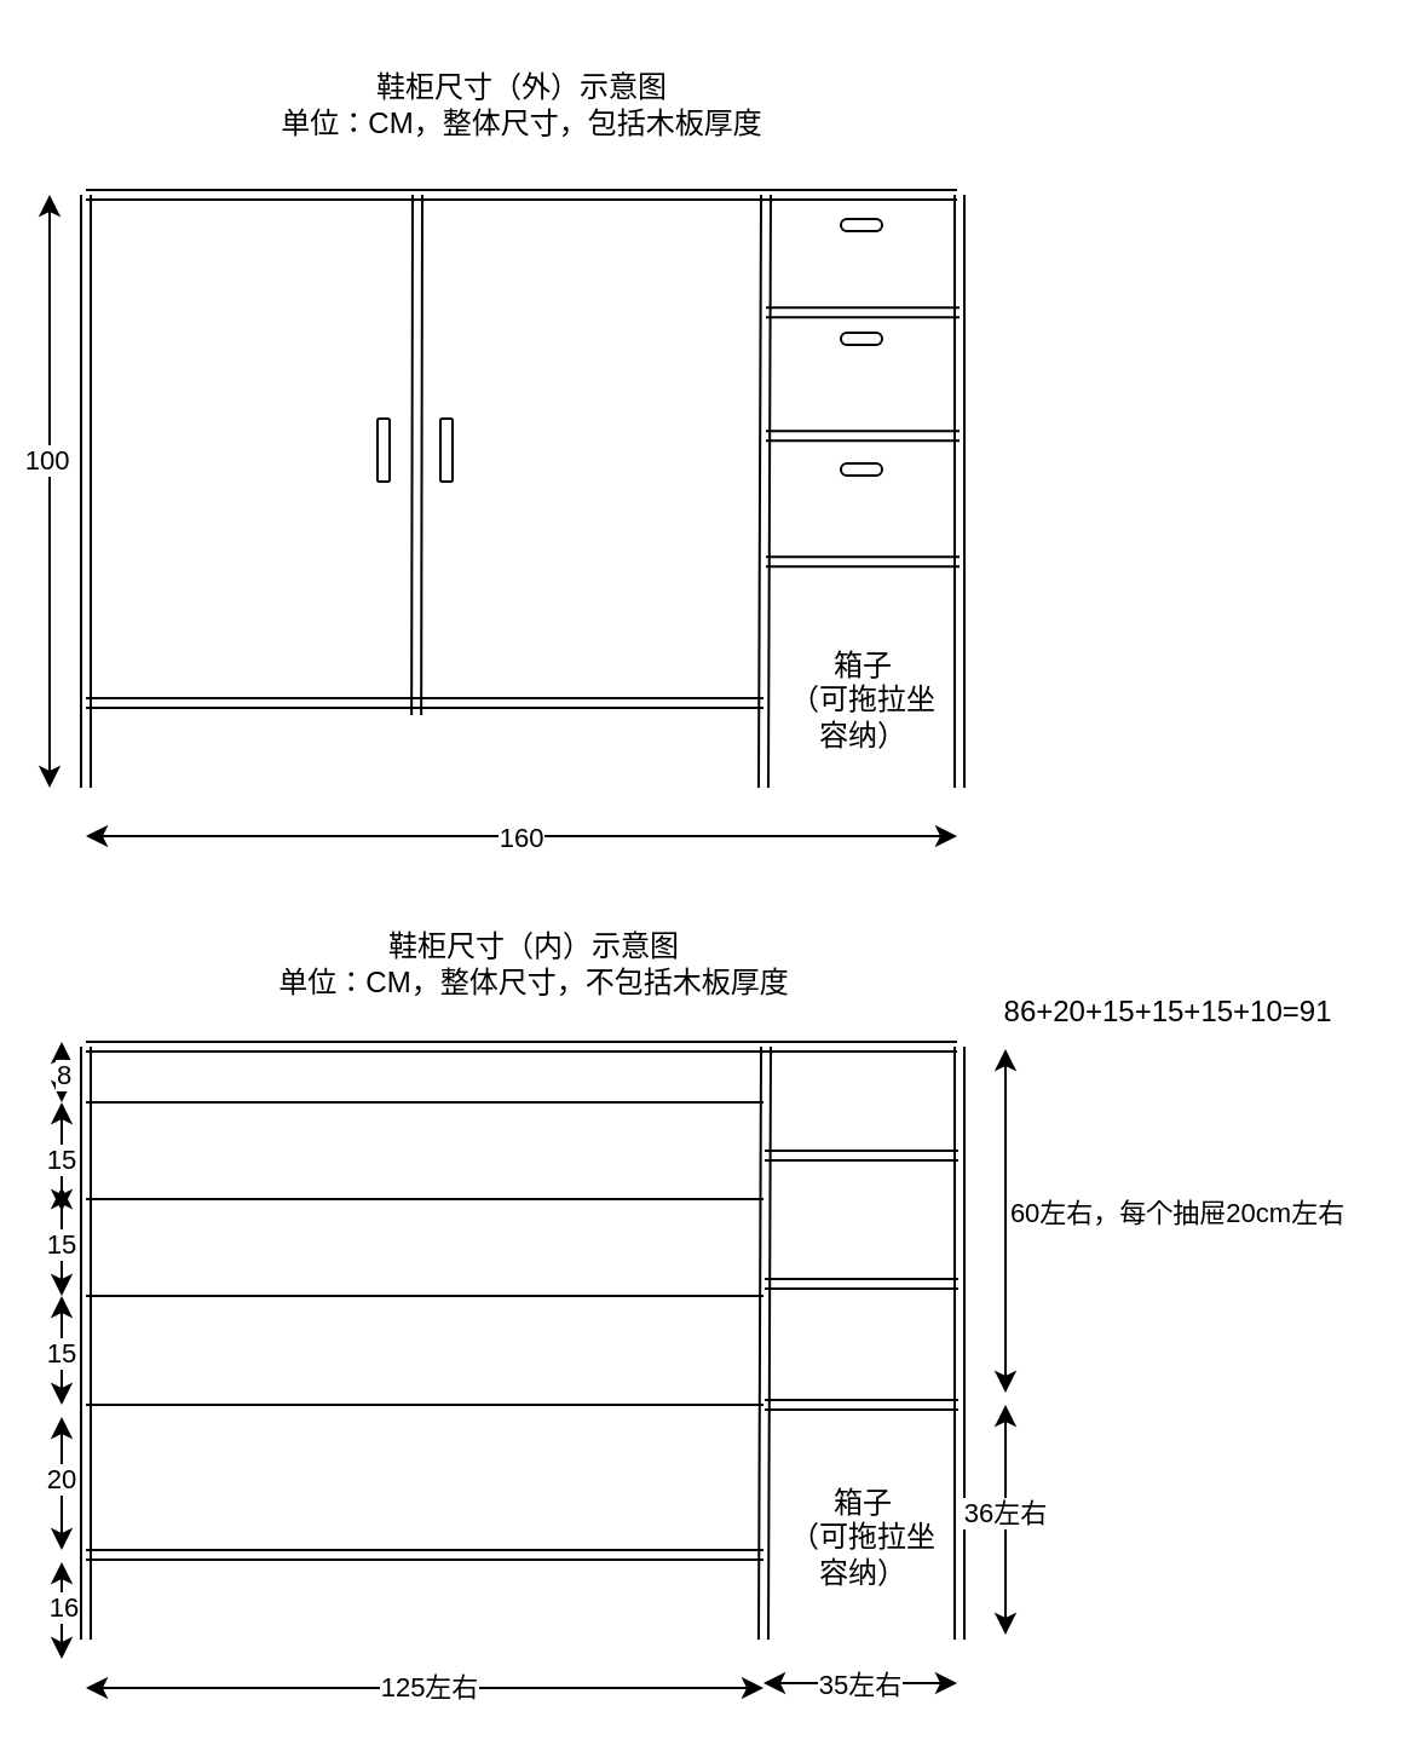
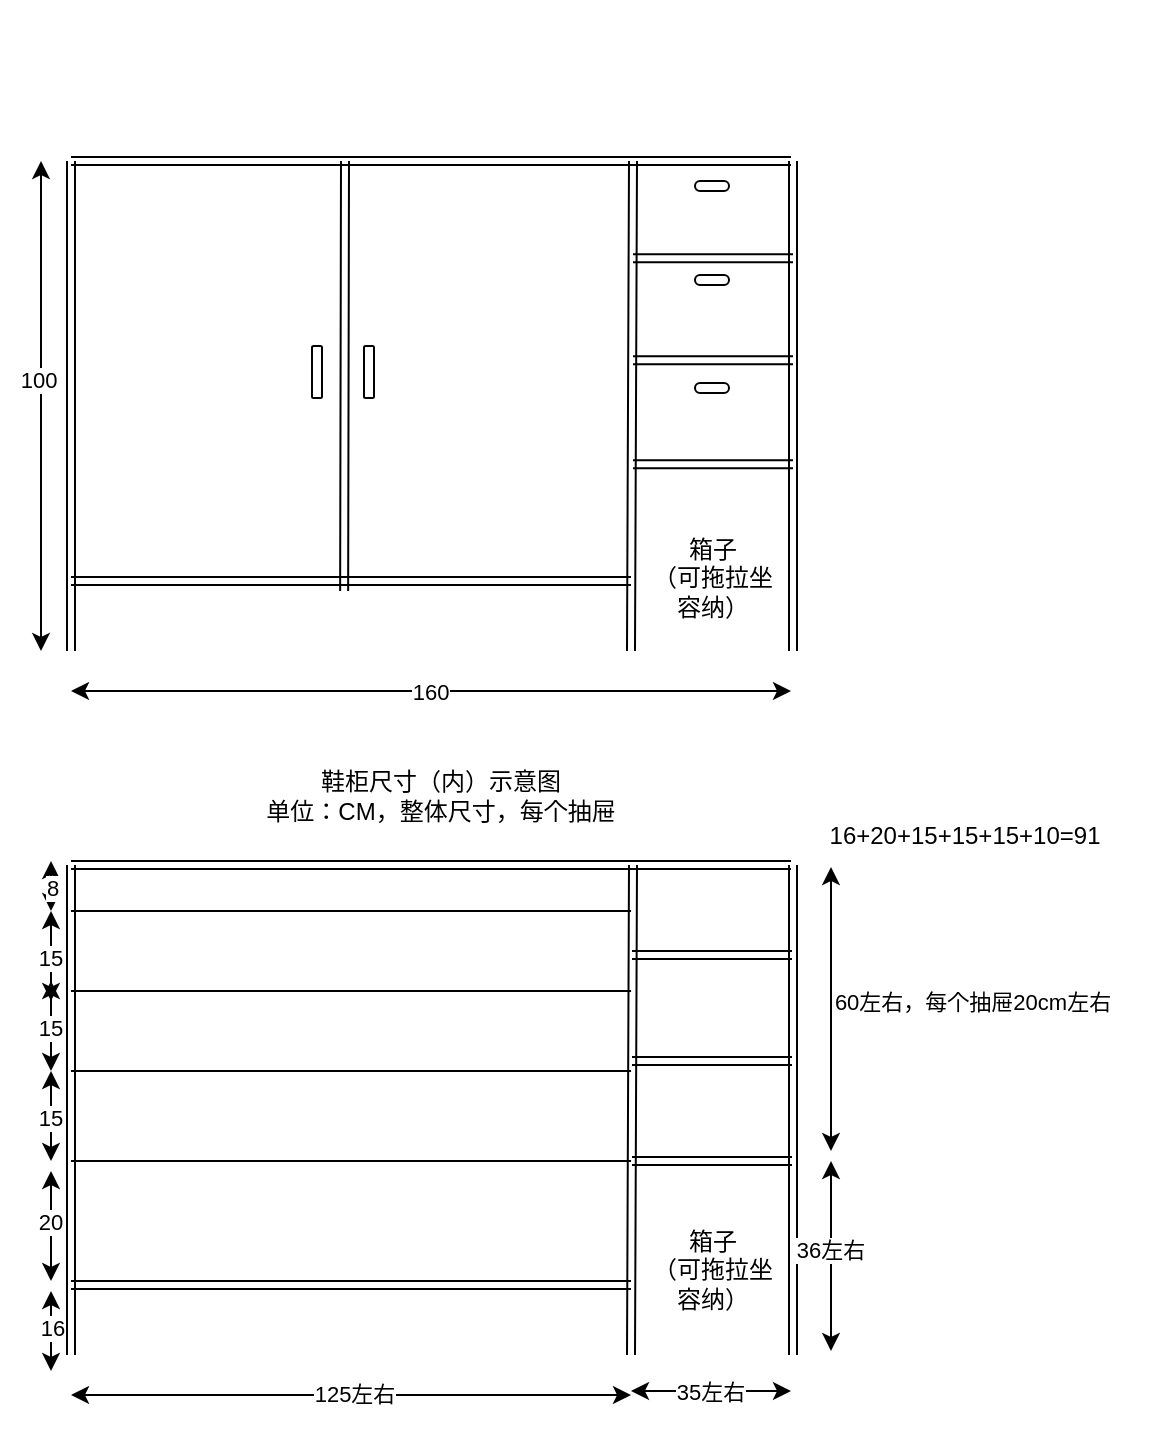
- <mxCell id="4" value="鞋柜尺寸（外）示意图&lt;br&gt;单位：CM，整体尺寸，包括木板厚度" style="text;html=1;align=center;verticalAlign=middle;resizable=0;points=[];autosize=1;strokeColor=none;fillColor=none;" vertex="1" parent="1"><mxGeometry x="105" y="20" width="220" height="45" as="geometry" /></mxCell>
- <mxCell id="16" value="鞋柜尺寸（内）示意图&lt;br&gt;单位：CM，整体尺寸，不包括木板厚度" style="text;html=1;align=center;verticalAlign=middle;resizable=0;points=[];autosize=1;strokeColor=none;fillColor=none;" vertex="1" parent="1"><mxGeometry x="105" y="375" width="230" height="45" as="geometry" /></mxCell>
+ <mxCell id="16" value="鞋柜尺寸（内）示意图&lt;br&gt;单位：CM，整体尺寸，每个抽屉" style="text;html=1;align=center;verticalAlign=middle;resizable=0;points=[];autosize=1;strokeColor=none;fillColor=none;" vertex="1" parent="1"><mxGeometry x="105" y="375" width="230" height="45" as="geometry" /></mxCell>
- <mxCell id="28" value="86+20+15+15+15+10=91" style="text;html=1;align=center;verticalAlign=middle;resizable=0;points=[];autosize=1;strokeColor=none;fillColor=none;" vertex="1" parent="1"><mxGeometry x="404" y="403" width="155" height="30" as="geometry" /></mxCell>
+ <mxCell id="28" value="16+20+15+15+15+10=91" style="text;html=1;align=center;verticalAlign=middle;resizable=0;points=[];autosize=1;strokeColor=none;fillColor=none;" vertex="1" parent="1"><mxGeometry x="404" y="403" width="155" height="30" as="geometry" /></mxCell>
